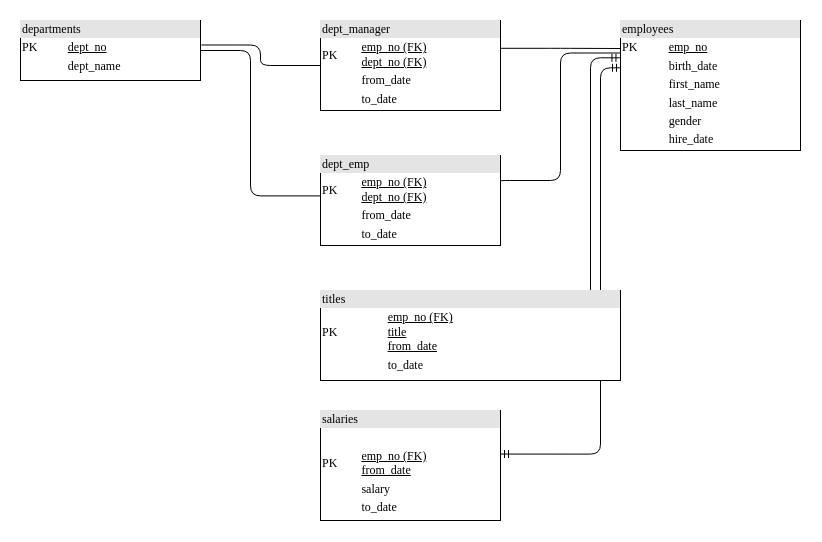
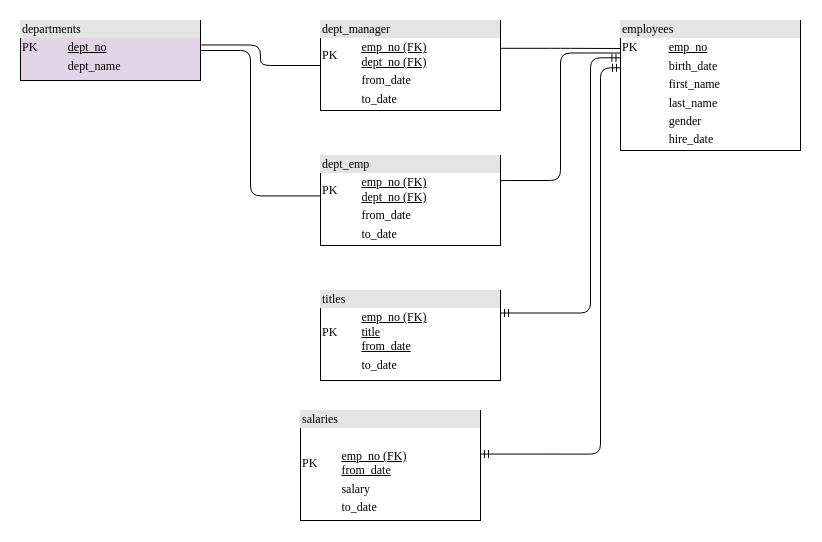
- <mxCell id="8" value="&lt;div style=&quot;box-sizing:border-box;width:100%;background:#e4e4e4;padding:2px;&quot;&gt;departments&lt;/div&gt;&lt;table style=&quot;width:100%;font-size:1em;&quot; cellpadding=&quot;2&quot; cellspacing=&quot;0&quot;&gt;&lt;tbody&gt;&lt;tr&gt;&lt;td&gt;PK&lt;/td&gt;&lt;td&gt;&lt;u&gt;dept_no&lt;/u&gt;&lt;/td&gt;&lt;/tr&gt;&lt;tr&gt;&lt;td&gt;&lt;br&gt;&lt;/td&gt;&lt;td&gt;dept_name&lt;/td&gt;&lt;/tr&gt;&lt;tr&gt;&lt;td&gt;&lt;br&gt;&lt;/td&gt;&lt;td&gt;&lt;br&gt;&lt;/td&gt;&lt;/tr&gt;&lt;/tbody&gt;&lt;/table&gt;" style="verticalAlign=top;align=left;overflow=fill;html=1;rounded=0;shadow=0;comic=0;labelBackgroundColor=none;strokeWidth=1;fontFamily=Verdana;fontSize=12" parent="1" vertex="1"><mxGeometry x="20" y="20" width="180" height="60" as="geometry" /></mxCell>
+ <mxCell id="8" value="&lt;div style=&quot;box-sizing:border-box;width:100%;background:#e4e4e4;padding:2px;&quot;&gt;departments&lt;/div&gt;&lt;table style=&quot;width:100%;font-size:1em;&quot; cellpadding=&quot;2&quot; cellspacing=&quot;0&quot;&gt;&lt;tbody&gt;&lt;tr&gt;&lt;td&gt;PK&lt;/td&gt;&lt;td&gt;&lt;u&gt;dept_no&lt;/u&gt;&lt;/td&gt;&lt;/tr&gt;&lt;tr&gt;&lt;td&gt;&lt;br&gt;&lt;/td&gt;&lt;td&gt;dept_name&lt;/td&gt;&lt;/tr&gt;&lt;tr&gt;&lt;td&gt;&lt;br&gt;&lt;/td&gt;&lt;td&gt;&lt;br&gt;&lt;/td&gt;&lt;/tr&gt;&lt;/tbody&gt;&lt;/table&gt;" style="verticalAlign=top;align=left;overflow=fill;html=1;rounded=0;shadow=0;comic=0;labelBackgroundColor=none;strokeWidth=1;fontFamily=Verdana;fontSize=12;fillColor=#e1d5e7;" parent="1" vertex="1"><mxGeometry x="20" y="20" width="180" height="60" as="geometry" /></mxCell>
- <mxCell id="9" value="&lt;div style=&quot;box-sizing: border-box ; width: 100% ; background: #e4e4e4 ; padding: 2px&quot;&gt;titles&lt;/div&gt;&lt;table style=&quot;width: 100% ; font-size: 1em&quot; cellpadding=&quot;2&quot; cellspacing=&quot;0&quot;&gt;&lt;tbody&gt;&lt;tr&gt;&lt;td&gt;PK&lt;/td&gt;&lt;td&gt;&lt;u&gt;emp_no&lt;/u&gt;&lt;u&gt; (FK)&lt;/u&gt;&lt;br&gt;&lt;u&gt;title&lt;br&gt;from_date&lt;/u&gt;&lt;/td&gt;&lt;/tr&gt;&lt;tr&gt;&lt;td&gt;&lt;br&gt;&lt;/td&gt;&lt;td&gt;to_date&lt;/td&gt;&lt;/tr&gt;&lt;tr&gt;&lt;td&gt;&lt;/td&gt;&lt;td&gt;&lt;br&gt;&lt;/td&gt;&lt;/tr&gt;&lt;tr&gt;&lt;td&gt;&lt;br&gt;&lt;/td&gt;&lt;td&gt;&lt;br&gt;&lt;/td&gt;&lt;/tr&gt;&lt;tr&gt;&lt;td&gt;&lt;br&gt;&lt;/td&gt;&lt;td&gt;&lt;br&gt;&lt;/td&gt;&lt;/tr&gt;&lt;/tbody&gt;&lt;/table&gt;" style="verticalAlign=top;align=left;overflow=fill;html=1;rounded=0;shadow=0;comic=0;labelBackgroundColor=none;strokeWidth=1;fontFamily=Verdana;fontSize=12" parent="1" vertex="1"><mxGeometry x="320" y="290" width="300" height="90" as="geometry" /></mxCell>
+ <mxCell id="9" value="&lt;div style=&quot;box-sizing: border-box ; width: 100% ; background: #e4e4e4 ; padding: 2px&quot;&gt;titles&lt;/div&gt;&lt;table style=&quot;width: 100% ; font-size: 1em&quot; cellpadding=&quot;2&quot; cellspacing=&quot;0&quot;&gt;&lt;tbody&gt;&lt;tr&gt;&lt;td&gt;PK&lt;/td&gt;&lt;td&gt;&lt;u&gt;emp_no&lt;/u&gt;&lt;u&gt; (FK)&lt;/u&gt;&lt;br&gt;&lt;u&gt;title&lt;br&gt;from_date&lt;/u&gt;&lt;/td&gt;&lt;/tr&gt;&lt;tr&gt;&lt;td&gt;&lt;br&gt;&lt;/td&gt;&lt;td&gt;to_date&lt;/td&gt;&lt;/tr&gt;&lt;tr&gt;&lt;td&gt;&lt;/td&gt;&lt;td&gt;&lt;br&gt;&lt;/td&gt;&lt;/tr&gt;&lt;tr&gt;&lt;td&gt;&lt;br&gt;&lt;/td&gt;&lt;td&gt;&lt;br&gt;&lt;/td&gt;&lt;/tr&gt;&lt;tr&gt;&lt;td&gt;&lt;br&gt;&lt;/td&gt;&lt;td&gt;&lt;br&gt;&lt;/td&gt;&lt;/tr&gt;&lt;/tbody&gt;&lt;/table&gt;" style="verticalAlign=top;align=left;overflow=fill;html=1;rounded=0;shadow=0;comic=0;labelBackgroundColor=none;strokeWidth=1;fontFamily=Verdana;fontSize=12" parent="1" vertex="1"><mxGeometry x="320" y="290" width="180" height="90" as="geometry" /></mxCell>
- <mxCell id="10" value="&lt;div style=&quot;box-sizing: border-box ; width: 100% ; background: #e4e4e4 ; padding: 2px&quot;&gt;salaries&lt;/div&gt;&lt;table style=&quot;width: 100% ; font-size: 1em&quot; cellpadding=&quot;2&quot; cellspacing=&quot;0&quot;&gt;&lt;tbody&gt;&lt;tr&gt;&lt;td&gt;&lt;br&gt;&lt;/td&gt;&lt;td&gt;&lt;br&gt;&lt;/td&gt;&lt;/tr&gt;&lt;tr&gt;&lt;td&gt;PK&lt;/td&gt;&lt;td&gt;&lt;u&gt;emp_no&lt;/u&gt;&lt;u&gt; (FK)&lt;/u&gt;&lt;br&gt;&lt;u&gt;from_date&lt;/u&gt;&lt;/td&gt;&lt;/tr&gt;&lt;tr&gt;&lt;td&gt;&lt;/td&gt;&lt;td&gt;salary&lt;/td&gt;&lt;/tr&gt;&lt;tr&gt;&lt;td&gt;&lt;br&gt;&lt;/td&gt;&lt;td&gt;to_date&lt;/td&gt;&lt;/tr&gt;&lt;tr&gt;&lt;td&gt;&lt;br&gt;&lt;/td&gt;&lt;td&gt;&lt;br&gt;&lt;/td&gt;&lt;/tr&gt;&lt;tr&gt;&lt;td&gt;&lt;br&gt;&lt;/td&gt;&lt;td&gt;&lt;br&gt;&lt;/td&gt;&lt;/tr&gt;&lt;tr&gt;&lt;td&gt;&lt;br&gt;&lt;/td&gt;&lt;td&gt;&lt;br&gt;&lt;/td&gt;&lt;/tr&gt;&lt;tr&gt;&lt;td&gt;&lt;br&gt;&lt;/td&gt;&lt;td&gt;&lt;br&gt;&lt;/td&gt;&lt;/tr&gt;&lt;tr&gt;&lt;td&gt;&lt;br&gt;&lt;/td&gt;&lt;td&gt;&lt;br&gt;&lt;/td&gt;&lt;/tr&gt;&lt;tr&gt;&lt;td&gt;&lt;br&gt;&lt;/td&gt;&lt;td&gt;&lt;br&gt;&lt;/td&gt;&lt;/tr&gt;&lt;tr&gt;&lt;td&gt;&lt;br&gt;&lt;/td&gt;&lt;td&gt;&lt;br&gt;&lt;/td&gt;&lt;/tr&gt;&lt;tr&gt;&lt;td&gt;&lt;br&gt;&lt;/td&gt;&lt;td&gt;&lt;br&gt;&lt;/td&gt;&lt;/tr&gt;&lt;tr&gt;&lt;td&gt;&lt;br&gt;&lt;/td&gt;&lt;td&gt;&lt;br&gt;&lt;/td&gt;&lt;/tr&gt;&lt;tr&gt;&lt;td&gt;&lt;br&gt;&lt;/td&gt;&lt;td&gt;&lt;br&gt;&lt;/td&gt;&lt;/tr&gt;&lt;tr&gt;&lt;td&gt;&lt;br&gt;&lt;/td&gt;&lt;td&gt;&lt;br&gt;&lt;/td&gt;&lt;/tr&gt;&lt;tr&gt;&lt;td&gt;&lt;br&gt;&lt;/td&gt;&lt;td&gt;&lt;br&gt;&lt;/td&gt;&lt;/tr&gt;&lt;tr&gt;&lt;td&gt;&lt;br&gt;&lt;/td&gt;&lt;td&gt;&lt;br&gt;&lt;/td&gt;&lt;/tr&gt;&lt;/tbody&gt;&lt;/table&gt;" style="verticalAlign=top;align=left;overflow=fill;html=1;rounded=0;shadow=0;comic=0;labelBackgroundColor=none;strokeWidth=1;fontFamily=Verdana;fontSize=12" parent="1" vertex="1"><mxGeometry x="320" y="410" width="180" height="110" as="geometry" /></mxCell>
+ <mxCell id="10" value="&lt;div style=&quot;box-sizing: border-box ; width: 100% ; background: #e4e4e4 ; padding: 2px&quot;&gt;salaries&lt;/div&gt;&lt;table style=&quot;width: 100% ; font-size: 1em&quot; cellpadding=&quot;2&quot; cellspacing=&quot;0&quot;&gt;&lt;tbody&gt;&lt;tr&gt;&lt;td&gt;&lt;br&gt;&lt;/td&gt;&lt;td&gt;&lt;br&gt;&lt;/td&gt;&lt;/tr&gt;&lt;tr&gt;&lt;td&gt;PK&lt;/td&gt;&lt;td&gt;&lt;u&gt;emp_no&lt;/u&gt;&lt;u&gt; (FK)&lt;/u&gt;&lt;br&gt;&lt;u&gt;from_date&lt;/u&gt;&lt;/td&gt;&lt;/tr&gt;&lt;tr&gt;&lt;td&gt;&lt;/td&gt;&lt;td&gt;salary&lt;/td&gt;&lt;/tr&gt;&lt;tr&gt;&lt;td&gt;&lt;br&gt;&lt;/td&gt;&lt;td&gt;to_date&lt;/td&gt;&lt;/tr&gt;&lt;tr&gt;&lt;td&gt;&lt;br&gt;&lt;/td&gt;&lt;td&gt;&lt;br&gt;&lt;/td&gt;&lt;/tr&gt;&lt;tr&gt;&lt;td&gt;&lt;br&gt;&lt;/td&gt;&lt;td&gt;&lt;br&gt;&lt;/td&gt;&lt;/tr&gt;&lt;tr&gt;&lt;td&gt;&lt;br&gt;&lt;/td&gt;&lt;td&gt;&lt;br&gt;&lt;/td&gt;&lt;/tr&gt;&lt;tr&gt;&lt;td&gt;&lt;br&gt;&lt;/td&gt;&lt;td&gt;&lt;br&gt;&lt;/td&gt;&lt;/tr&gt;&lt;tr&gt;&lt;td&gt;&lt;br&gt;&lt;/td&gt;&lt;td&gt;&lt;br&gt;&lt;/td&gt;&lt;/tr&gt;&lt;tr&gt;&lt;td&gt;&lt;br&gt;&lt;/td&gt;&lt;td&gt;&lt;br&gt;&lt;/td&gt;&lt;/tr&gt;&lt;tr&gt;&lt;td&gt;&lt;br&gt;&lt;/td&gt;&lt;td&gt;&lt;br&gt;&lt;/td&gt;&lt;/tr&gt;&lt;tr&gt;&lt;td&gt;&lt;br&gt;&lt;/td&gt;&lt;td&gt;&lt;br&gt;&lt;/td&gt;&lt;/tr&gt;&lt;tr&gt;&lt;td&gt;&lt;br&gt;&lt;/td&gt;&lt;td&gt;&lt;br&gt;&lt;/td&gt;&lt;/tr&gt;&lt;tr&gt;&lt;td&gt;&lt;br&gt;&lt;/td&gt;&lt;td&gt;&lt;br&gt;&lt;/td&gt;&lt;/tr&gt;&lt;tr&gt;&lt;td&gt;&lt;br&gt;&lt;/td&gt;&lt;td&gt;&lt;br&gt;&lt;/td&gt;&lt;/tr&gt;&lt;tr&gt;&lt;td&gt;&lt;br&gt;&lt;/td&gt;&lt;td&gt;&lt;br&gt;&lt;/td&gt;&lt;/tr&gt;&lt;tr&gt;&lt;td&gt;&lt;br&gt;&lt;/td&gt;&lt;td&gt;&lt;br&gt;&lt;/td&gt;&lt;/tr&gt;&lt;/tbody&gt;&lt;/table&gt;" style="verticalAlign=top;align=left;overflow=fill;html=1;rounded=0;shadow=0;comic=0;labelBackgroundColor=none;strokeWidth=1;fontFamily=Verdana;fontSize=12" parent="1" vertex="1"><mxGeometry x="300" y="410" width="180" height="110" as="geometry" /></mxCell>
